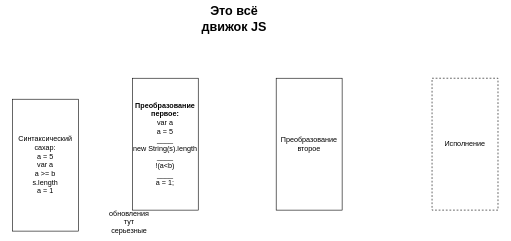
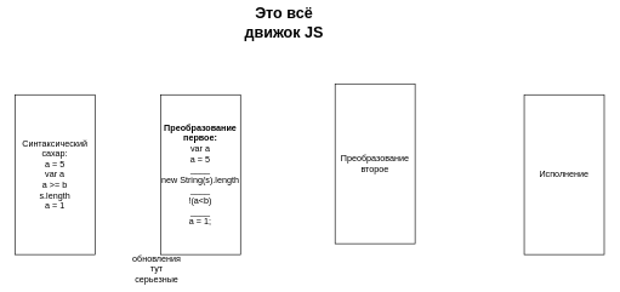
- <mxCell id="3" value="Преобразование второе" style="rounded=0;whiteSpace=wrap;html=1;" vertex="1" parent="1"><mxGeometry x="460" y="130" width="110" height="220" as="geometry" /></mxCell>
+ <mxCell id="3" value="Преобразование второе" style="rounded=0;whiteSpace=wrap;html=1;" vertex="1" parent="1"><mxGeometry x="460" y="115" width="110" height="220" as="geometry" /></mxCell>
- <mxCell id="4" value="Исполнение" style="rounded=0;whiteSpace=wrap;html=1;dashed=1;" vertex="1" parent="1"><mxGeometry x="720" y="130" width="110" height="220" as="geometry" /></mxCell>
+ <mxCell id="4" value="Исполнение" style="rounded=0;whiteSpace=wrap;html=1;" vertex="1" parent="1"><mxGeometry x="720" y="130" width="110" height="220" as="geometry" /></mxCell>
- <mxCell id="5" value="Синтаксический сахар:&lt;br&gt;a = 5&lt;br&gt;var a&lt;br&gt;a &amp;gt;= b&lt;br&gt;s.length&lt;br&gt;a = 1" style="rounded=0;whiteSpace=wrap;html=1;" vertex="1" parent="1"><mxGeometry x="20" y="165" width="110" height="220" as="geometry" /></mxCell>
+ <mxCell id="5" value="Синтаксический сахар:&lt;br&gt;a = 5&lt;br&gt;var a&lt;br&gt;a &amp;gt;= b&lt;br&gt;s.length&lt;br&gt;a = 1" style="rounded=0;whiteSpace=wrap;html=1;" vertex="1" parent="1"><mxGeometry x="20" y="130" width="110" height="220" as="geometry" /></mxCell>
